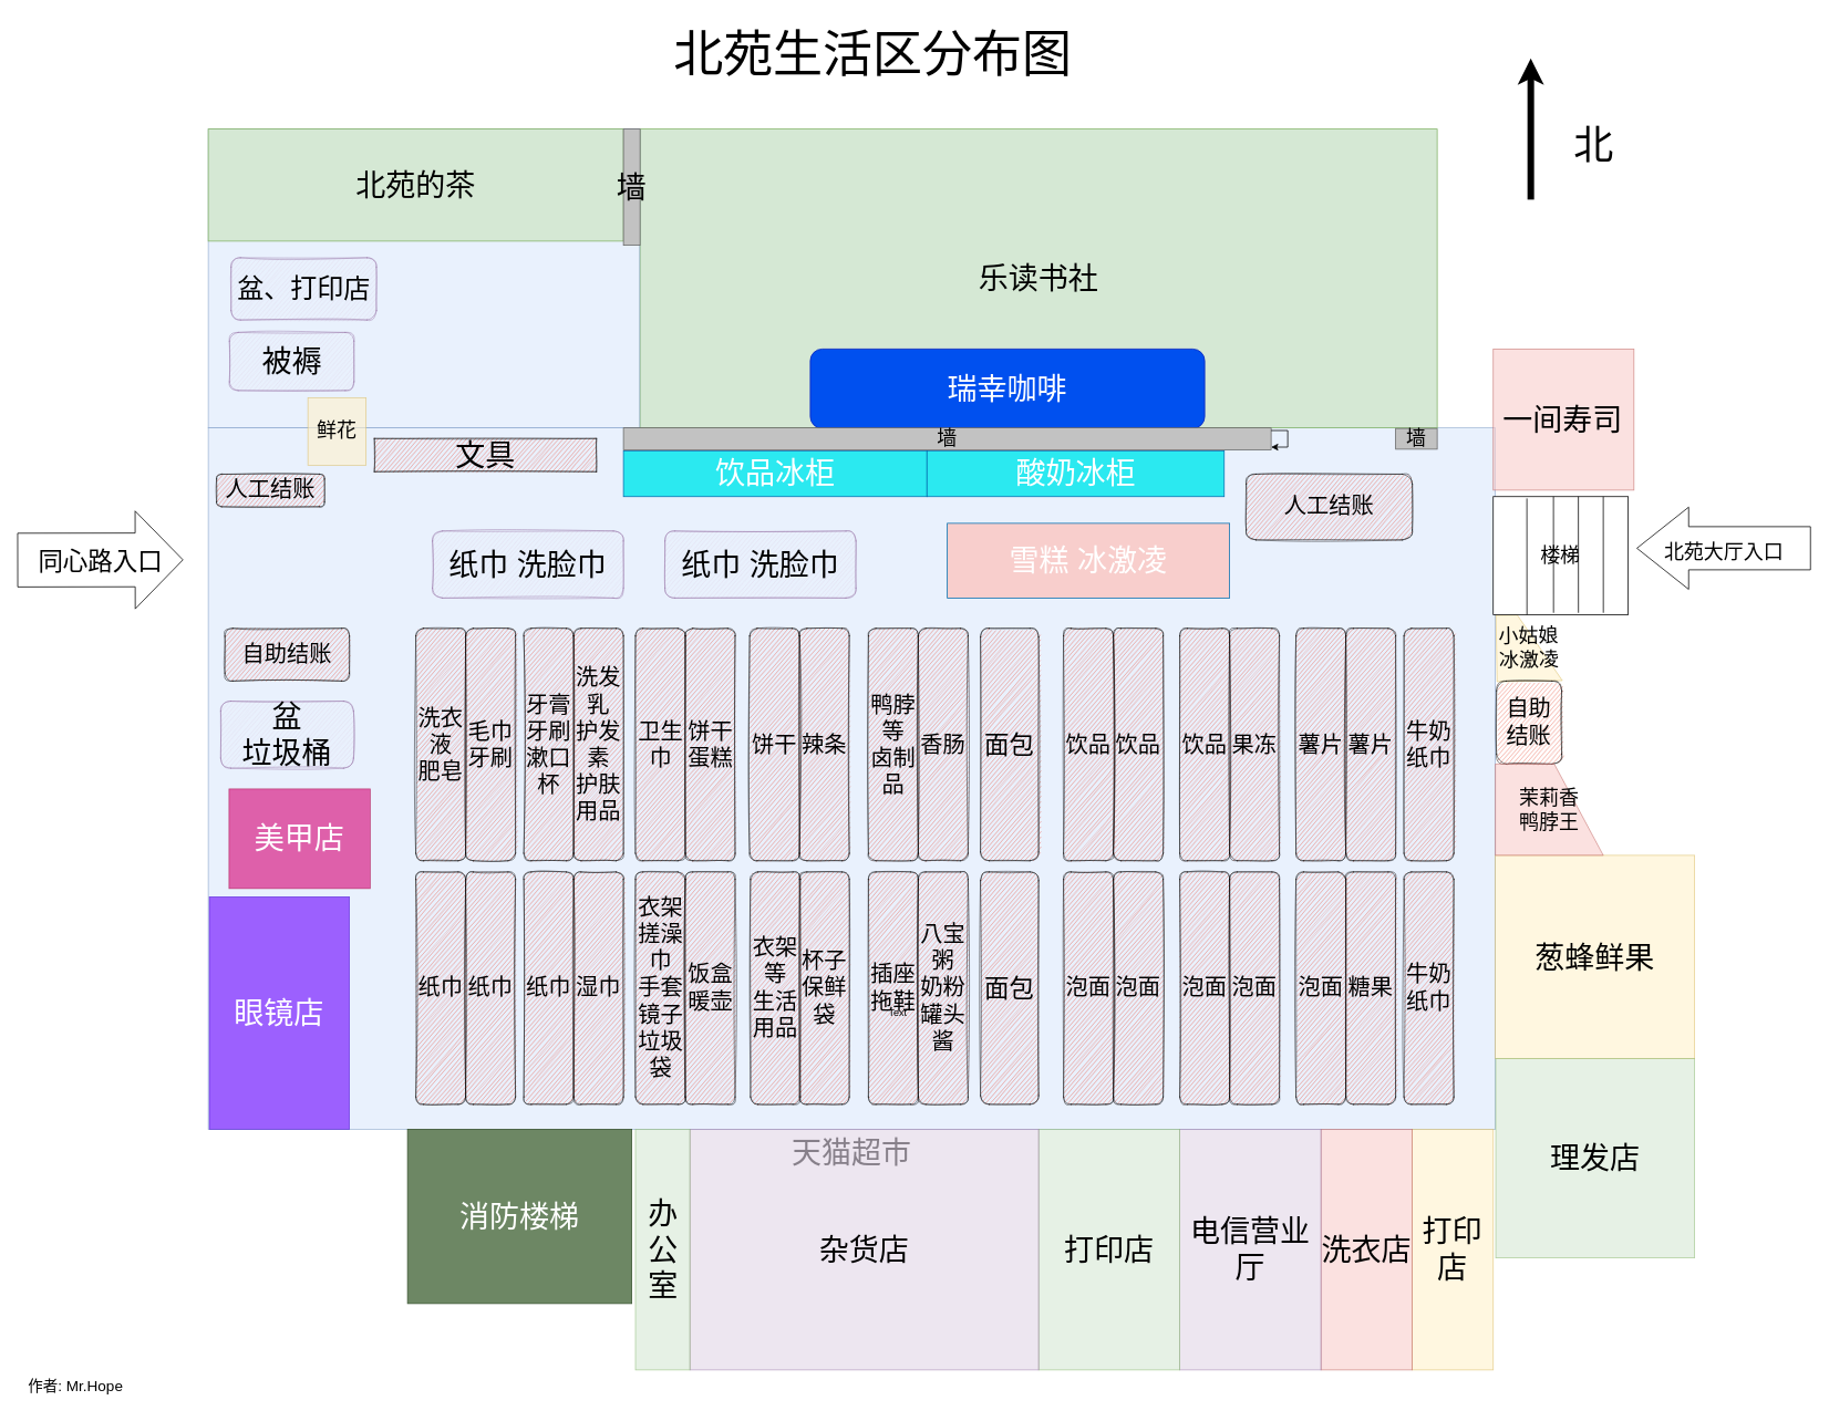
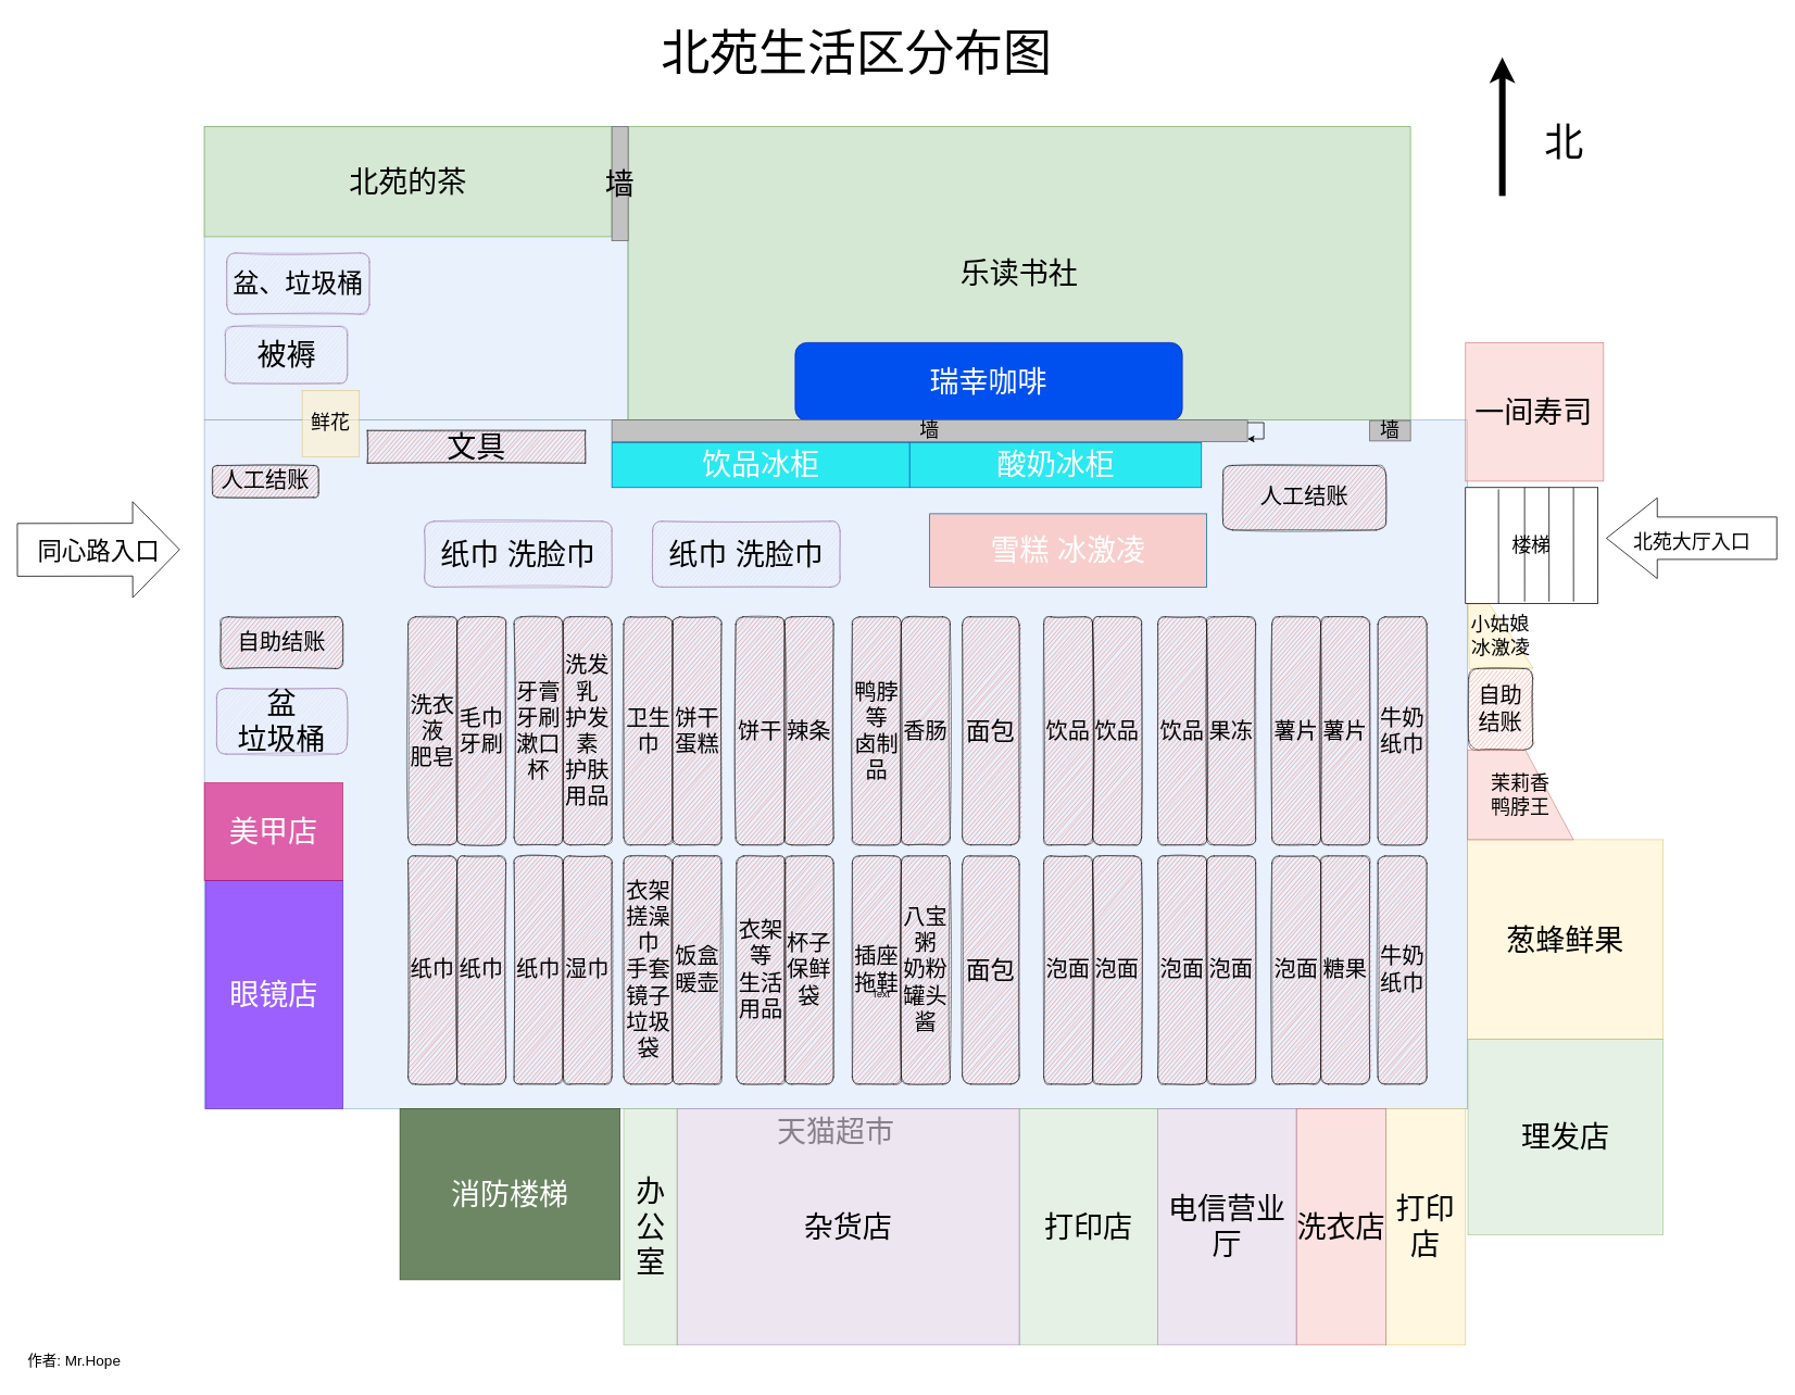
- <mxCell id="31" value="盆、打印店" style="rounded=1;whiteSpace=wrap;html=1;shadow=0;glass=0;sketch=1;fillStyle=auto;fontSize=32;fillColor=#e1d5e7;opacity=60;strokeColor=#9673a6;" parent="1" vertex="1"><mxGeometry x="277.5" y="310" width="175" height="75" as="geometry" /></mxCell>
+ <mxCell id="31" value="盆、垃圾桶" style="rounded=1;whiteSpace=wrap;html=1;shadow=0;glass=0;sketch=1;fillStyle=auto;fontSize=32;fillColor=#e1d5e7;opacity=60;strokeColor=#9673a6;" parent="1" vertex="1"><mxGeometry x="277.5" y="310" width="175" height="75" as="geometry" /></mxCell>
- <mxCell id="21" value="美甲店" style="rounded=0;whiteSpace=wrap;html=1;shadow=0;glass=0;sketch=0;fillStyle=auto;fontSize=36;fillColor=#d80073;opacity=60;fontColor=#ffffff;strokeColor=#A50040;" parent="1" vertex="1"><mxGeometry x="275" y="950" width="170" height="120" as="geometry" /></mxCell>
+ <mxCell id="21" value="美甲店" style="rounded=0;whiteSpace=wrap;html=1;shadow=0;glass=0;sketch=0;fillStyle=auto;fontSize=36;fillColor=#d80073;opacity=60;fontColor=#ffffff;strokeColor=#A50040;" parent="1" vertex="1"><mxGeometry x="250" y="960" width="170" height="120" as="geometry" /></mxCell>
